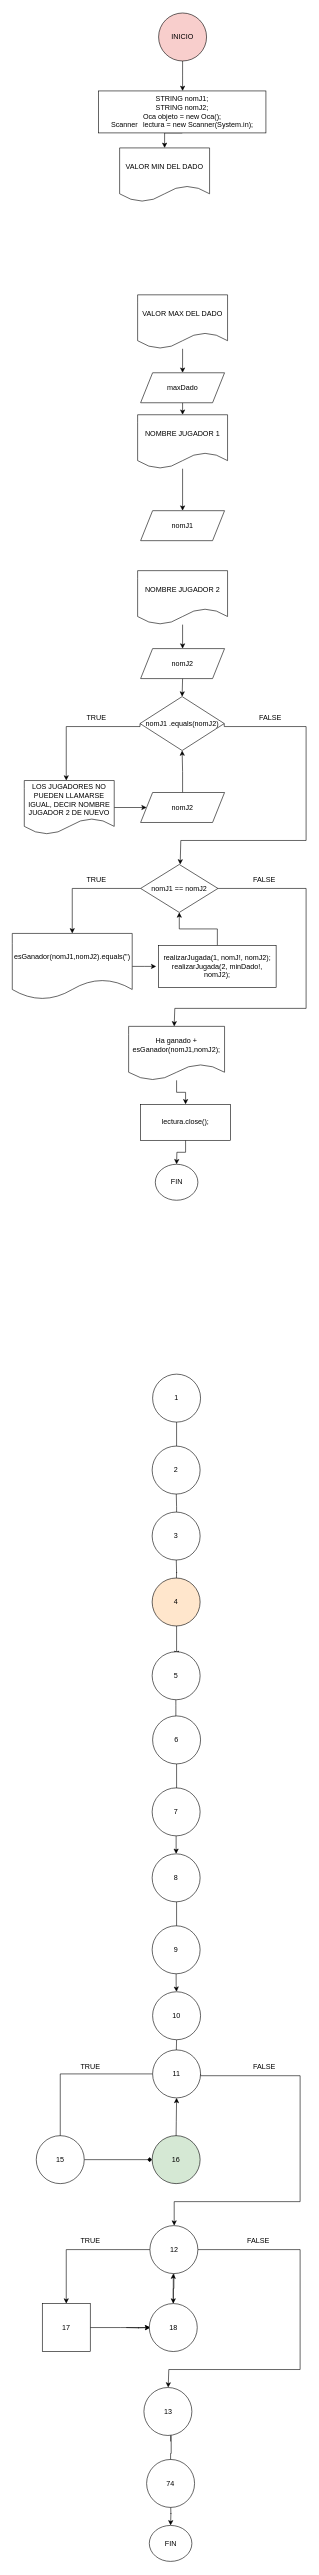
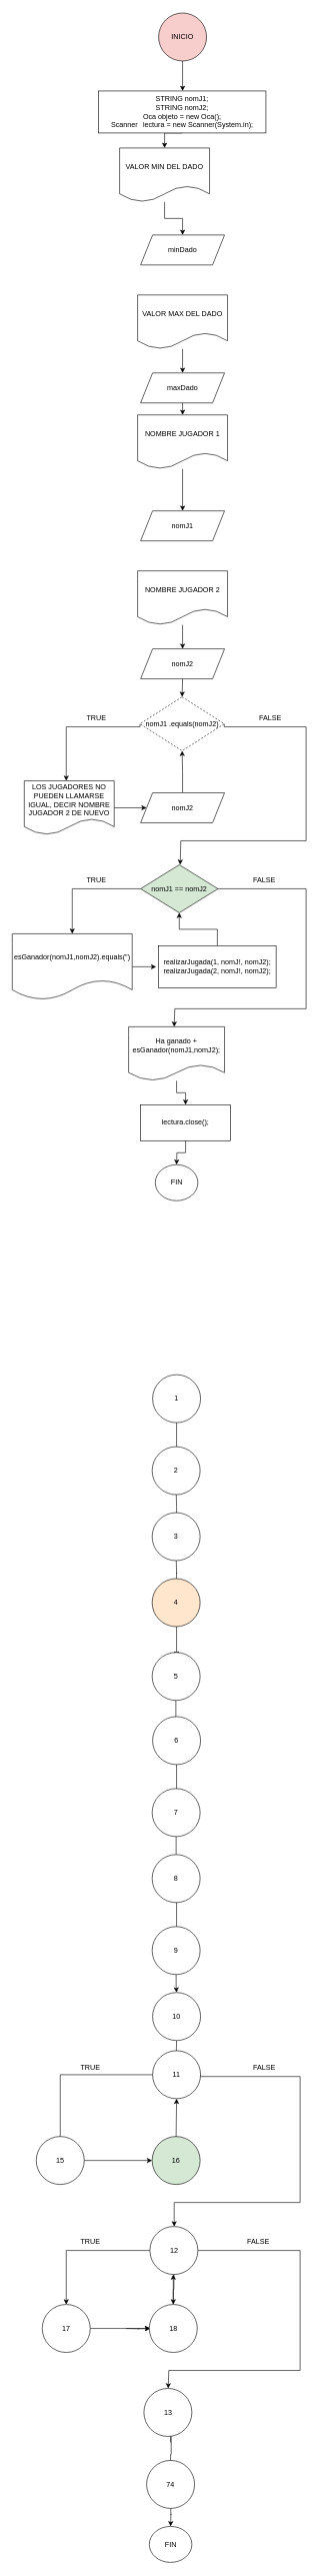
+ <mxCell id="6" style="edgeStyle=orthogonalEdgeStyle;rounded=0;orthogonalLoop=1;jettySize=auto;html=1;entryX=0.5;entryY=0;entryDx=0;entryDy=0;" edge="1" parent="1" source="7" target="8"><mxGeometry relative="1" as="geometry" /></mxCell>
+ <mxCell id="8" value="minDado" style="shape=parallelogram;perimeter=parallelogramPerimeter;whiteSpace=wrap;html=1;fixedSize=1;" vertex="1" parent="1"><mxGeometry x="234" y="390" width="140" height="50" as="geometry" /></mxCell>
- <mxCell id="22" value="nomJ1 .equals(nomJ2)" style="rhombus;whiteSpace=wrap;html=1;" vertex="1" parent="1"><mxGeometry x="233" y="1160" width="140.5" height="90" as="geometry" /></mxCell>
+ <mxCell id="22" value="nomJ1 .equals(nomJ2)" style="rhombus;whiteSpace=wrap;html=1;dashed=1;" vertex="1" parent="1"><mxGeometry x="233" y="1160" width="140.5" height="90" as="geometry" /></mxCell>
- <mxCell id="31" value="nomJ1 == nomJ2" style="rhombus;whiteSpace=wrap;html=1;" vertex="1" parent="1"><mxGeometry x="234" y="1440" width="129" height="80" as="geometry" /></mxCell>
+ <mxCell id="31" value="nomJ1 == nomJ2" style="rhombus;whiteSpace=wrap;html=1;fillColor=#d5e8d4;" vertex="1" parent="1"><mxGeometry x="234" y="1440" width="129" height="80" as="geometry" /></mxCell>
- <mxCell id="35" value="realizarJugada(1, nomJ!, nomJ2);&lt;div&gt;realizarJugada(2, minDado!, nomJ2);&lt;/div&gt;" style="rounded=0;whiteSpace=wrap;html=1;" vertex="1" parent="1"><mxGeometry x="264" y="1575" width="196" height="70" as="geometry" /></mxCell>
+ <mxCell id="35" value="realizarJugada(1, nomJ!, nomJ2);&lt;div&gt;realizarJugada(2, nomJ!, nomJ2);&lt;/div&gt;" style="rounded=0;whiteSpace=wrap;html=1;" vertex="1" parent="1"><mxGeometry x="264" y="1575" width="196" height="70" as="geometry" /></mxCell>
- <mxCell id="72" style="edgeStyle=orthogonalEdgeStyle;rounded=0;orthogonalLoop=1;jettySize=auto;html=1;exitX=0.5;exitY=1;exitDx=0;exitDy=0;entryX=0.5;entryY=0;entryDx=0;entryDy=0;" edge="1" parent="1" source="73" target="74"><mxGeometry relative="1" as="geometry" /></mxCell>
+ <mxCell id="72" style="edgeStyle=orthogonalEdgeStyle;rounded=0;orthogonalLoop=1;jettySize=auto;html=1;exitX=0.5;exitY=1;exitDx=0;exitDy=0;entryX=0.5;entryY=0;entryDx=0;entryDy=0;endArrow=none;" edge="1" parent="1" source="73" target="74"><mxGeometry relative="1" as="geometry" /></mxCell>
- <mxCell id="56" style="edgeStyle=orthogonalEdgeStyle;rounded=0;orthogonalLoop=1;jettySize=auto;html=1;exitX=1;exitY=0.5;exitDx=0;exitDy=0;entryX=0;entryY=0.5;entryDx=0;entryDy=0;endArrow=diamond;" edge="1" parent="1" source="83" target="84"><mxGeometry relative="1" as="geometry"><mxPoint x="180" y="3615" as="sourcePoint" /><mxPoint x="233" y="3600" as="targetPoint" /></mxGeometry></mxCell>
+ <mxCell id="56" style="edgeStyle=orthogonalEdgeStyle;rounded=0;orthogonalLoop=1;jettySize=auto;html=1;exitX=1;exitY=0.5;exitDx=0;exitDy=0;entryX=0;entryY=0.5;entryDx=0;entryDy=0;" edge="1" parent="1" source="83" target="84"><mxGeometry relative="1" as="geometry"><mxPoint x="180" y="3615" as="sourcePoint" /><mxPoint x="233" y="3600" as="targetPoint" /></mxGeometry></mxCell>
- <mxCell id="86" value="17" style="whiteSpace=wrap;html=1;aspect=fixed;rounded=0;" vertex="1" parent="1"><mxGeometry x="70" y="3840" width="80" height="80" as="geometry" /></mxCell>
+ <mxCell id="86" value="17" style="ellipse;whiteSpace=wrap;html=1;aspect=fixed;" vertex="1" parent="1"><mxGeometry x="70" y="3840" width="80" height="80" as="geometry" /></mxCell>
